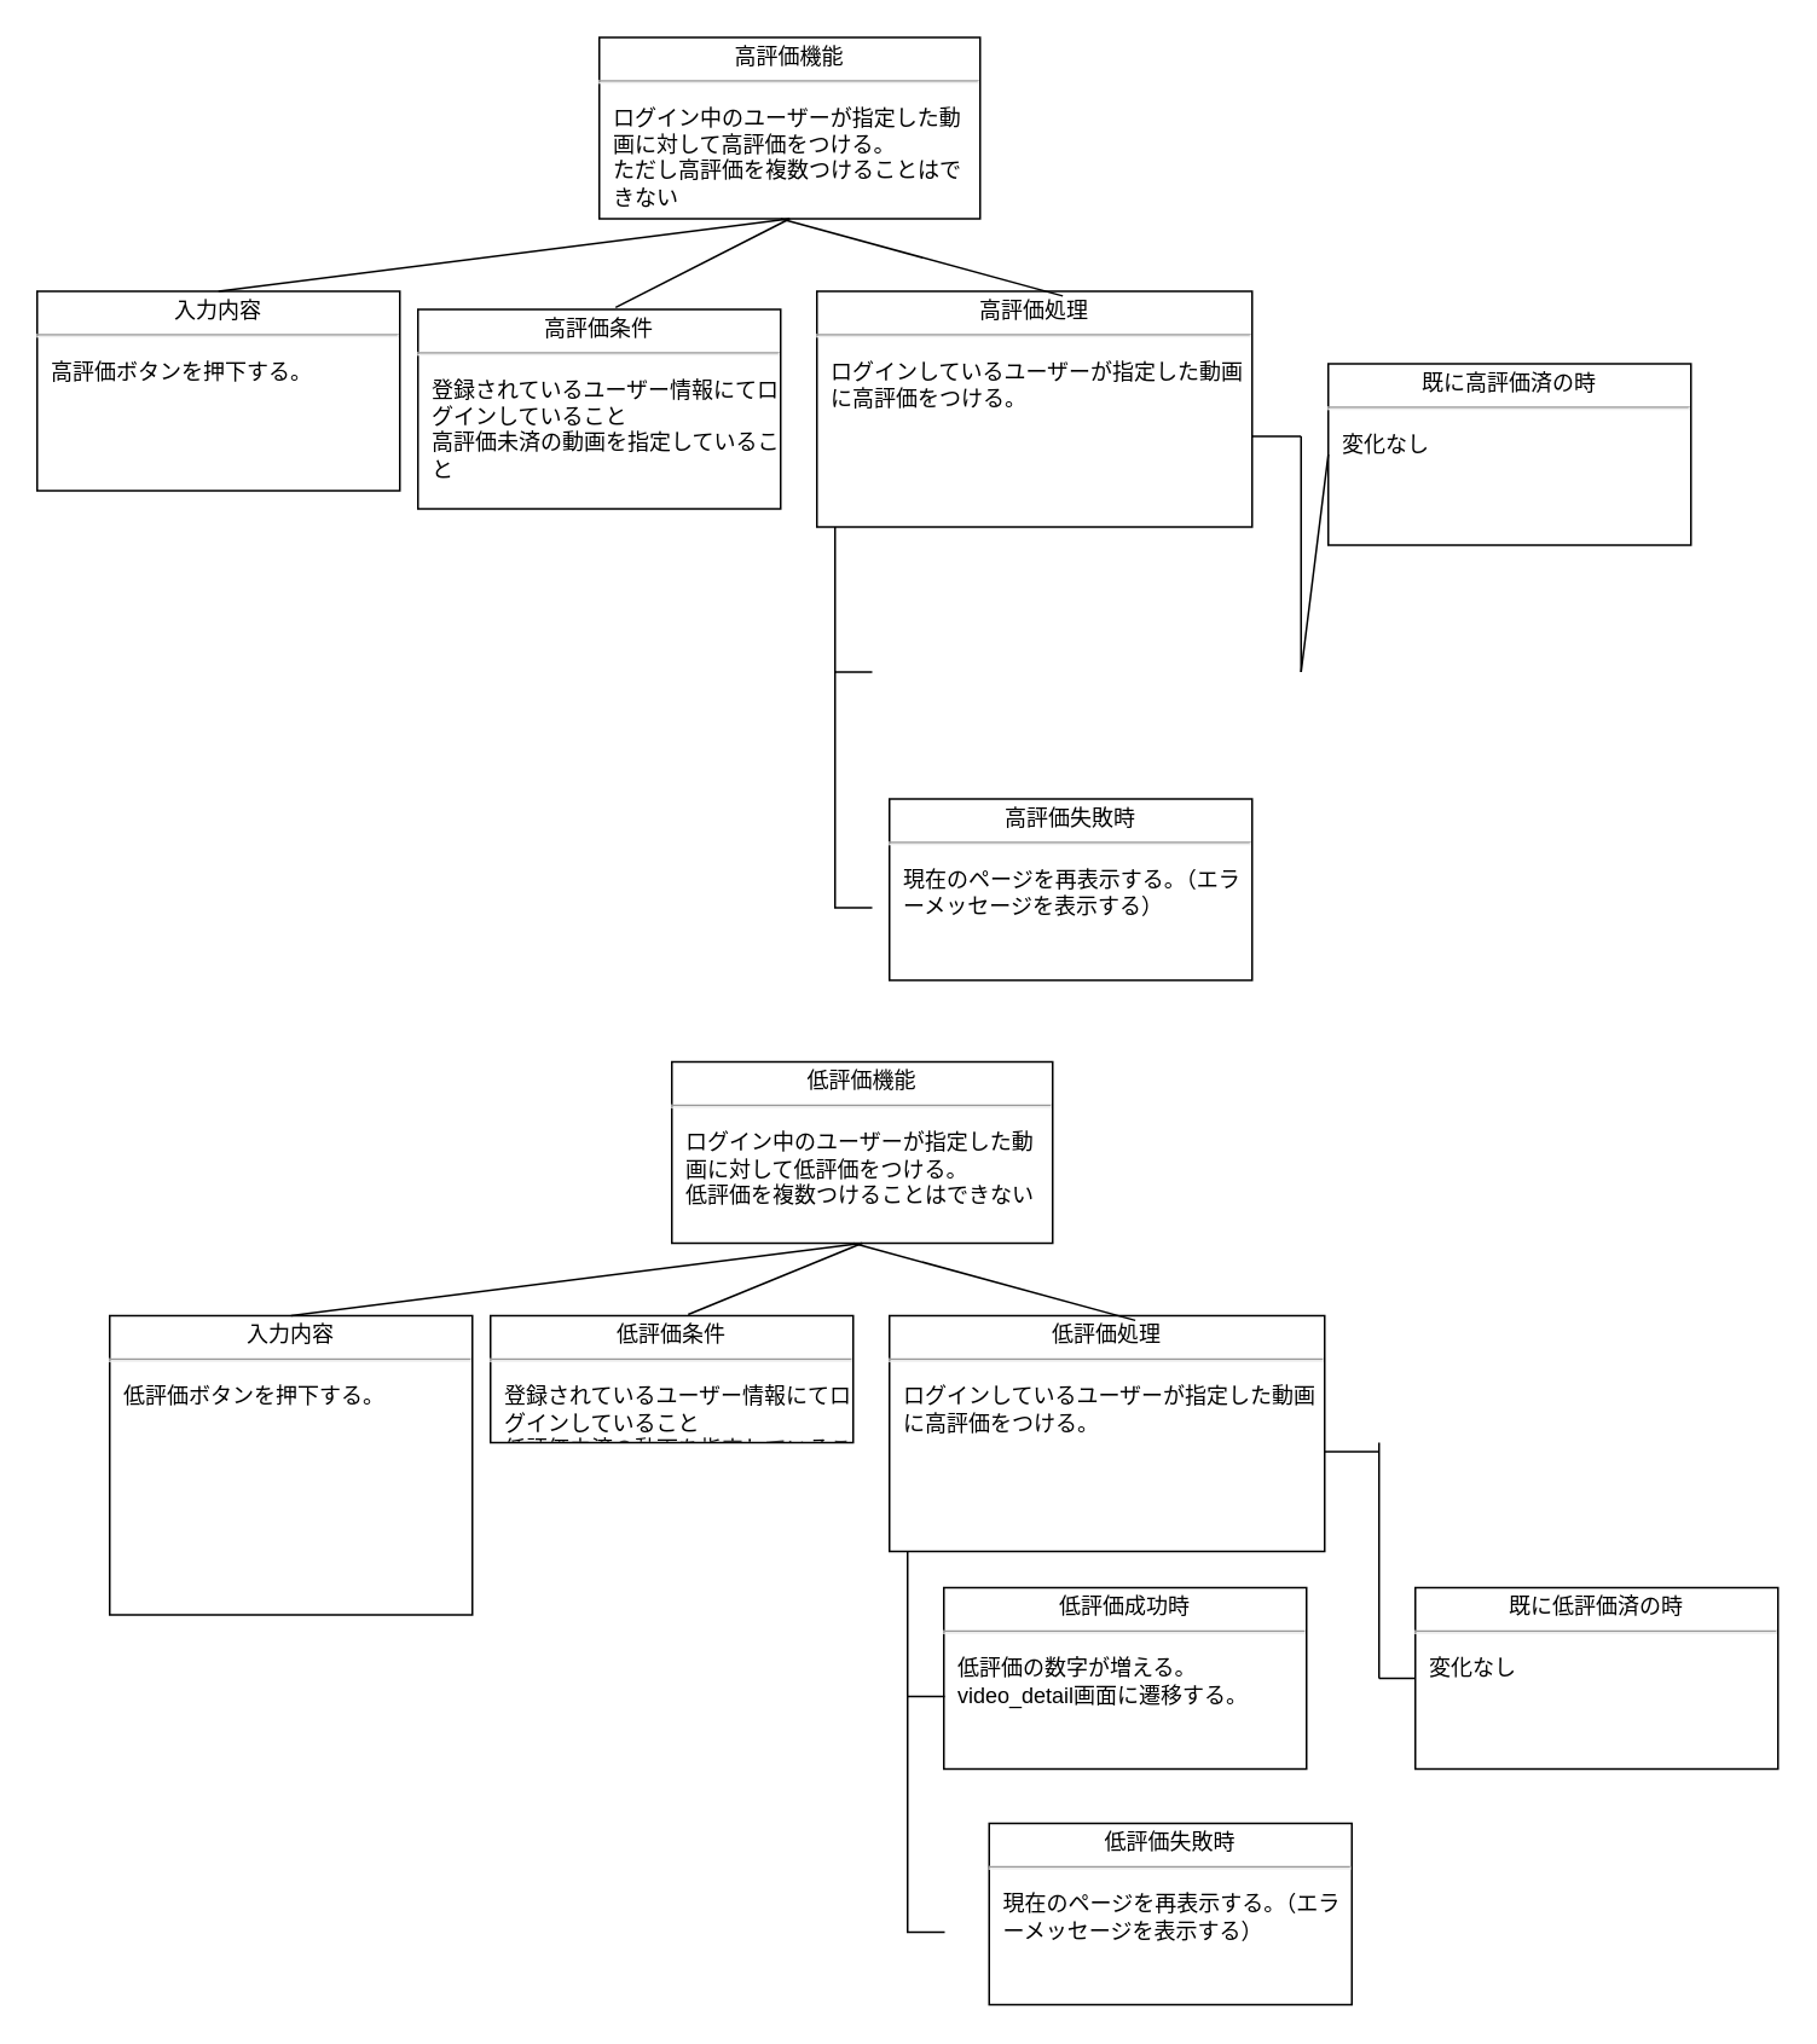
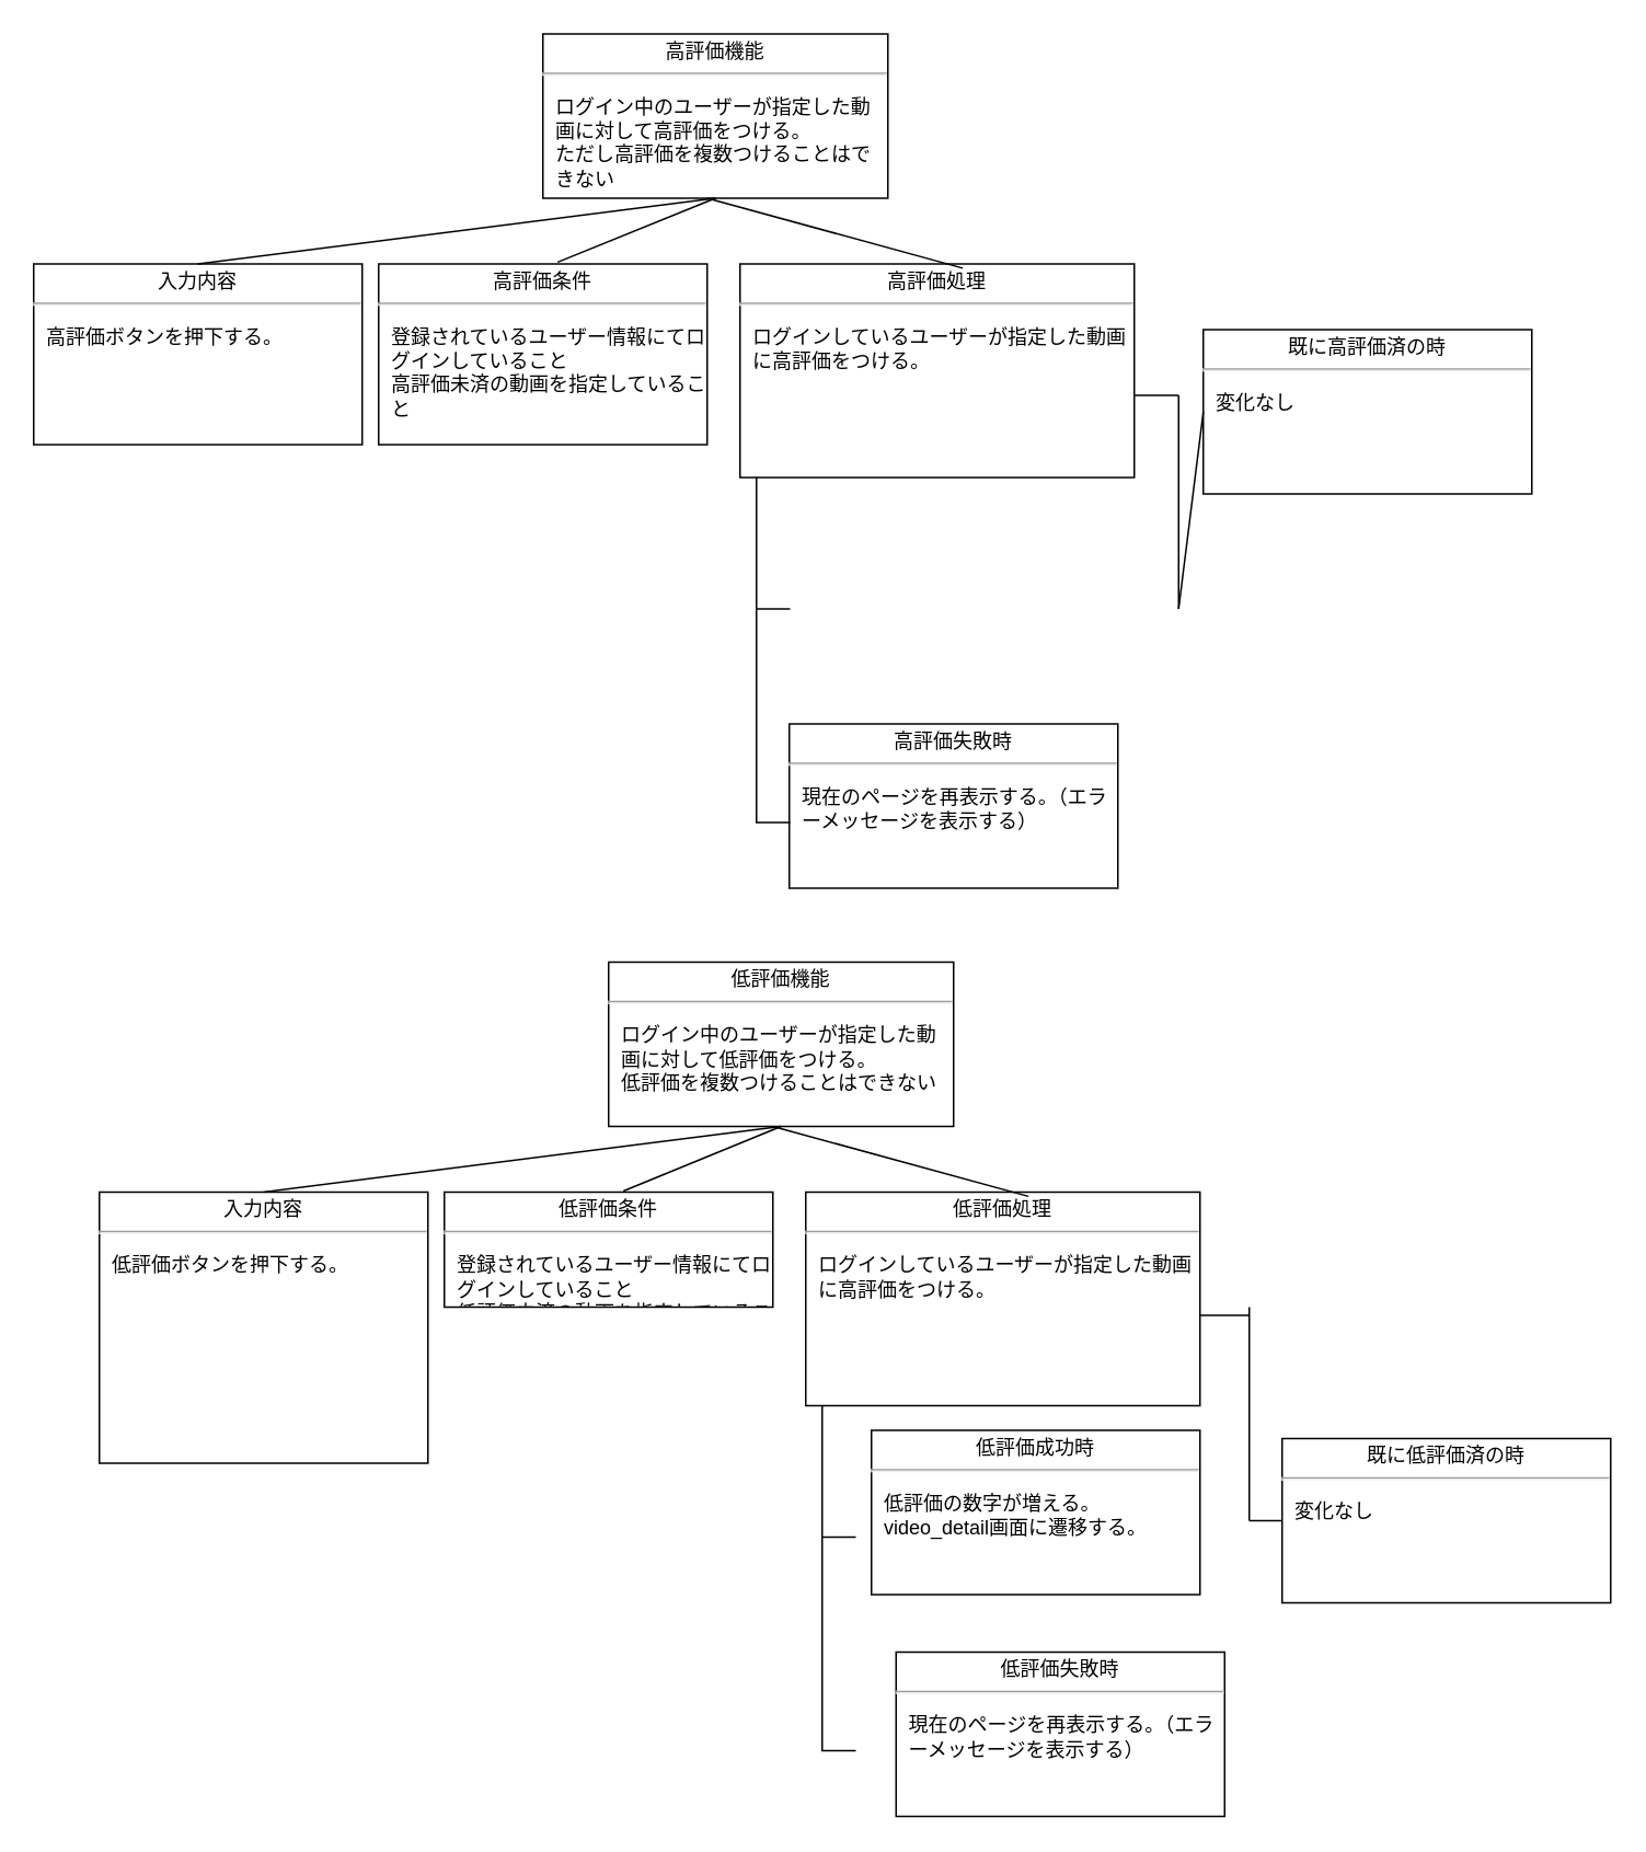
- <mxCell id="4" value="&lt;p style=&quot;margin: 0px ; margin-top: 4px ; text-align: center&quot;&gt;高評価条件&lt;/p&gt;&lt;hr&gt;&lt;p&gt;&lt;/p&gt;&lt;p style=&quot;margin: 0px ; margin-left: 8px ; text-align: left&quot;&gt;登録されているユーザー情報にてログインしていること&lt;/p&gt;&lt;p style=&quot;margin: 0px ; margin-left: 8px ; text-align: left&quot;&gt;高評価未済の動画&lt;span&gt;を指定していること&lt;/span&gt;&lt;/p&gt;" style="shape=rect;overflow=fill;html=1;whiteSpace=wrap;align=center;" parent="1" vertex="1"><mxGeometry x="230" y="170" width="200" height="110" as="geometry" /></mxCell>
+ <mxCell id="4" value="&lt;p style=&quot;margin: 0px ; margin-top: 4px ; text-align: center&quot;&gt;高評価条件&lt;/p&gt;&lt;hr&gt;&lt;p&gt;&lt;/p&gt;&lt;p style=&quot;margin: 0px ; margin-left: 8px ; text-align: left&quot;&gt;登録されているユーザー情報にてログインしていること&lt;/p&gt;&lt;p style=&quot;margin: 0px ; margin-left: 8px ; text-align: left&quot;&gt;高評価未済の動画&lt;span&gt;を指定していること&lt;/span&gt;&lt;/p&gt;" style="shape=rect;overflow=fill;html=1;whiteSpace=wrap;align=center;" parent="1" vertex="1"><mxGeometry x="230" y="160" width="200" height="110" as="geometry" /></mxCell>
- <mxCell id="6" value="&lt;p style=&quot;margin: 0px ; margin-top: 4px ; text-align: center&quot;&gt;高評価失敗時&lt;/p&gt;&lt;hr&gt;&lt;p&gt;&lt;/p&gt;&lt;p style=&quot;margin: 0px ; margin-left: 8px ; text-align: left&quot;&gt;現在のページを再表示する。（エラーメッセージを表示する）&lt;/p&gt;" style="shape=rect;overflow=fill;html=1;whiteSpace=wrap;align=center;" parent="1" vertex="1"><mxGeometry x="490" y="440" width="200" height="100" as="geometry" /></mxCell>
+ <mxCell id="6" value="&lt;p style=&quot;margin: 0px ; margin-top: 4px ; text-align: center&quot;&gt;高評価失敗時&lt;/p&gt;&lt;hr&gt;&lt;p&gt;&lt;/p&gt;&lt;p style=&quot;margin: 0px ; margin-left: 8px ; text-align: left&quot;&gt;現在のページを再表示する。（エラーメッセージを表示する）&lt;/p&gt;" style="shape=rect;overflow=fill;html=1;whiteSpace=wrap;align=center;" parent="1" vertex="1"><mxGeometry x="480" y="440" width="200" height="100" as="geometry" /></mxCell>
- <mxCell id="17" value="&lt;p style=&quot;margin: 0px ; margin-top: 4px ; text-align: center&quot;&gt;低評価成功時&lt;/p&gt;&lt;hr&gt;&lt;p&gt;&lt;/p&gt;&lt;p style=&quot;margin: 0px ; margin-left: 8px ; text-align: left&quot;&gt;低評価の数字が増える。&lt;/p&gt;&lt;p style=&quot;margin: 0px ; margin-left: 8px ; text-align: left&quot;&gt;video_detail画面に遷移する。&lt;/p&gt;" style="shape=rect;overflow=fill;html=1;whiteSpace=wrap;align=center;" parent="1" vertex="1"><mxGeometry x="520" y="875" width="200" height="100" as="geometry" /></mxCell>
+ <mxCell id="17" value="&lt;p style=&quot;margin: 0px ; margin-top: 4px ; text-align: center&quot;&gt;低評価成功時&lt;/p&gt;&lt;hr&gt;&lt;p&gt;&lt;/p&gt;&lt;p style=&quot;margin: 0px ; margin-left: 8px ; text-align: left&quot;&gt;低評価の数字が増える。&lt;/p&gt;&lt;p style=&quot;margin: 0px ; margin-left: 8px ; text-align: left&quot;&gt;video_detail画面に遷移する。&lt;/p&gt;" style="shape=rect;overflow=fill;html=1;whiteSpace=wrap;align=center;" parent="1" vertex="1"><mxGeometry x="530" y="870" width="200" height="100" as="geometry" /></mxCell>
